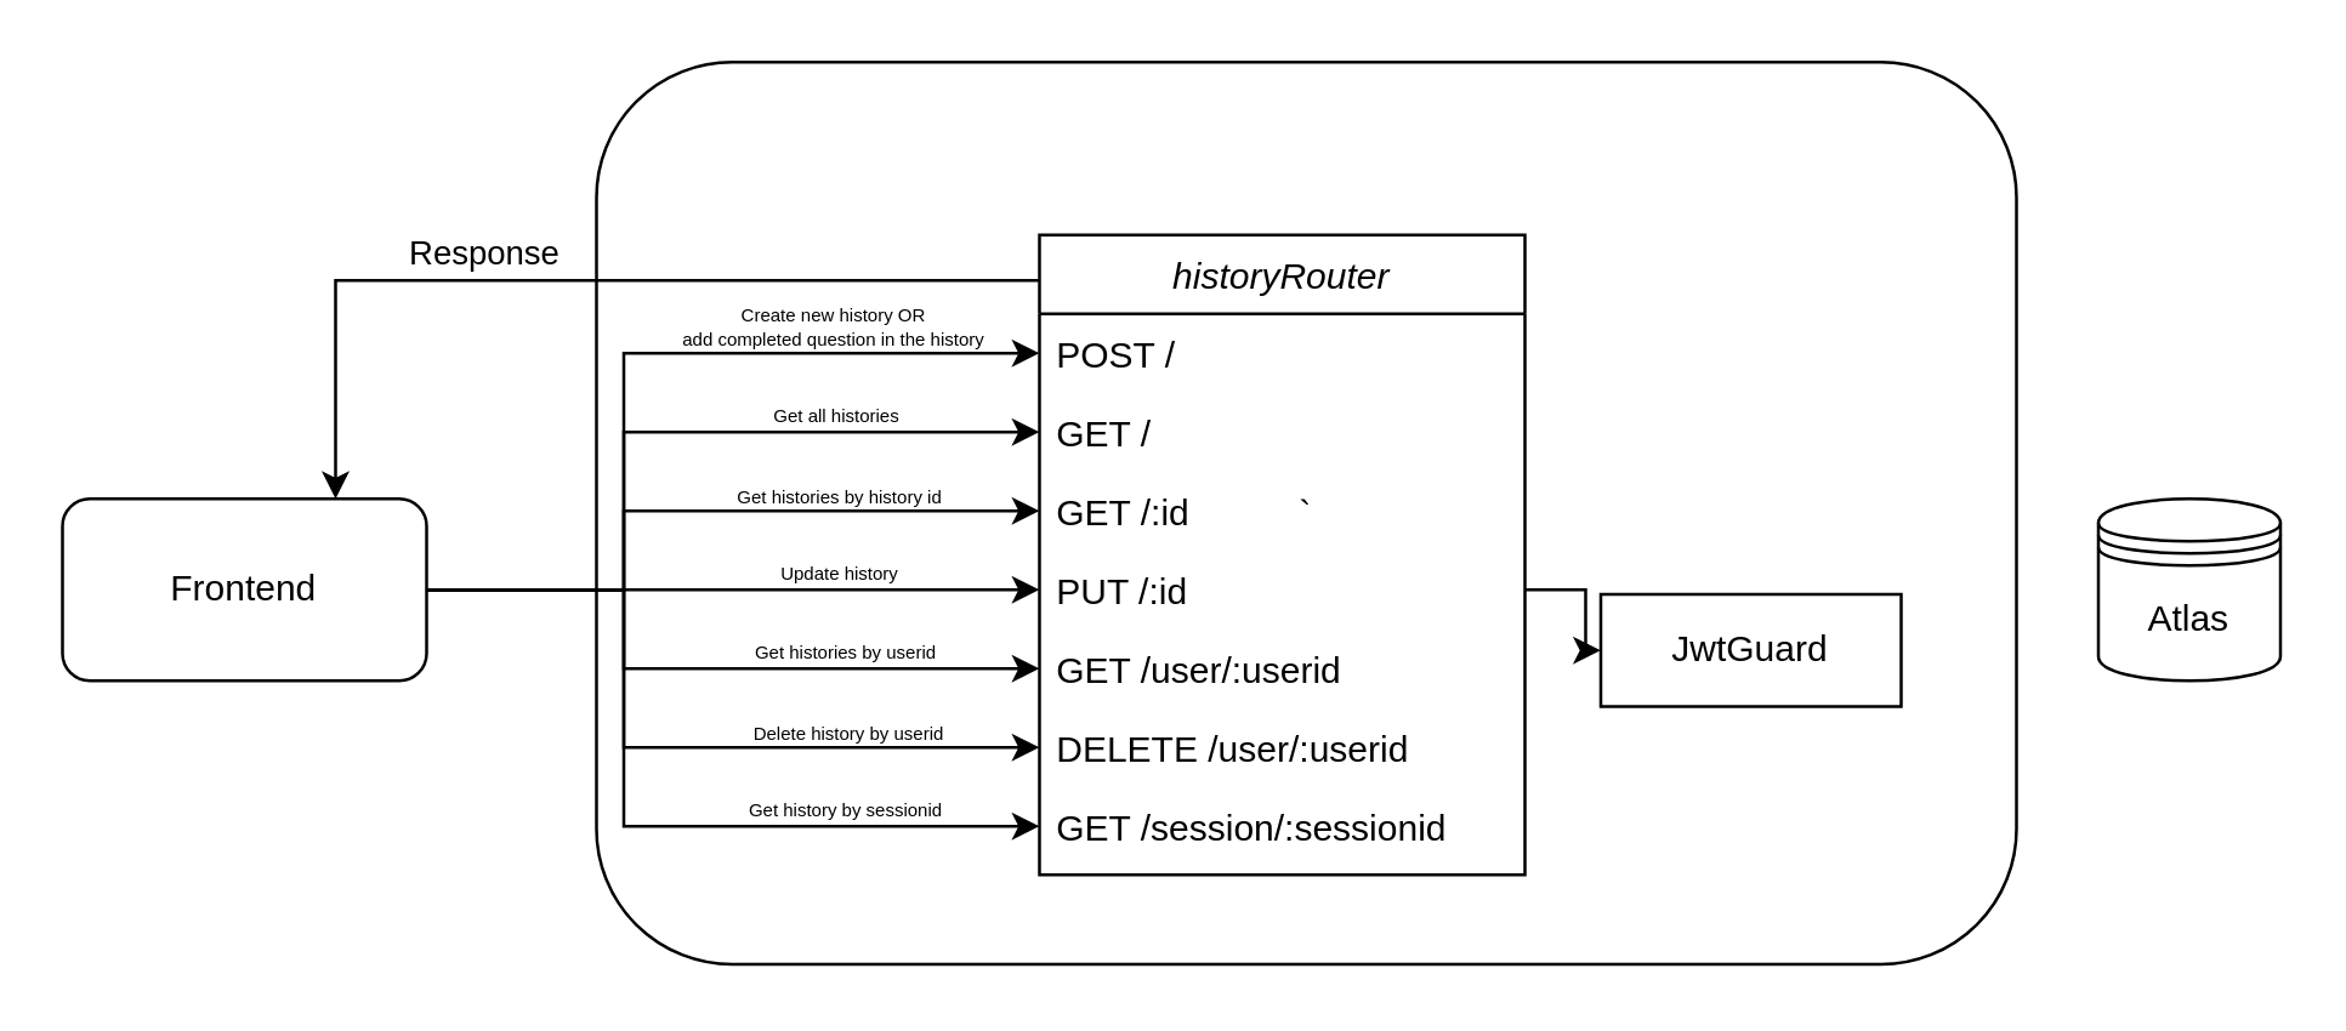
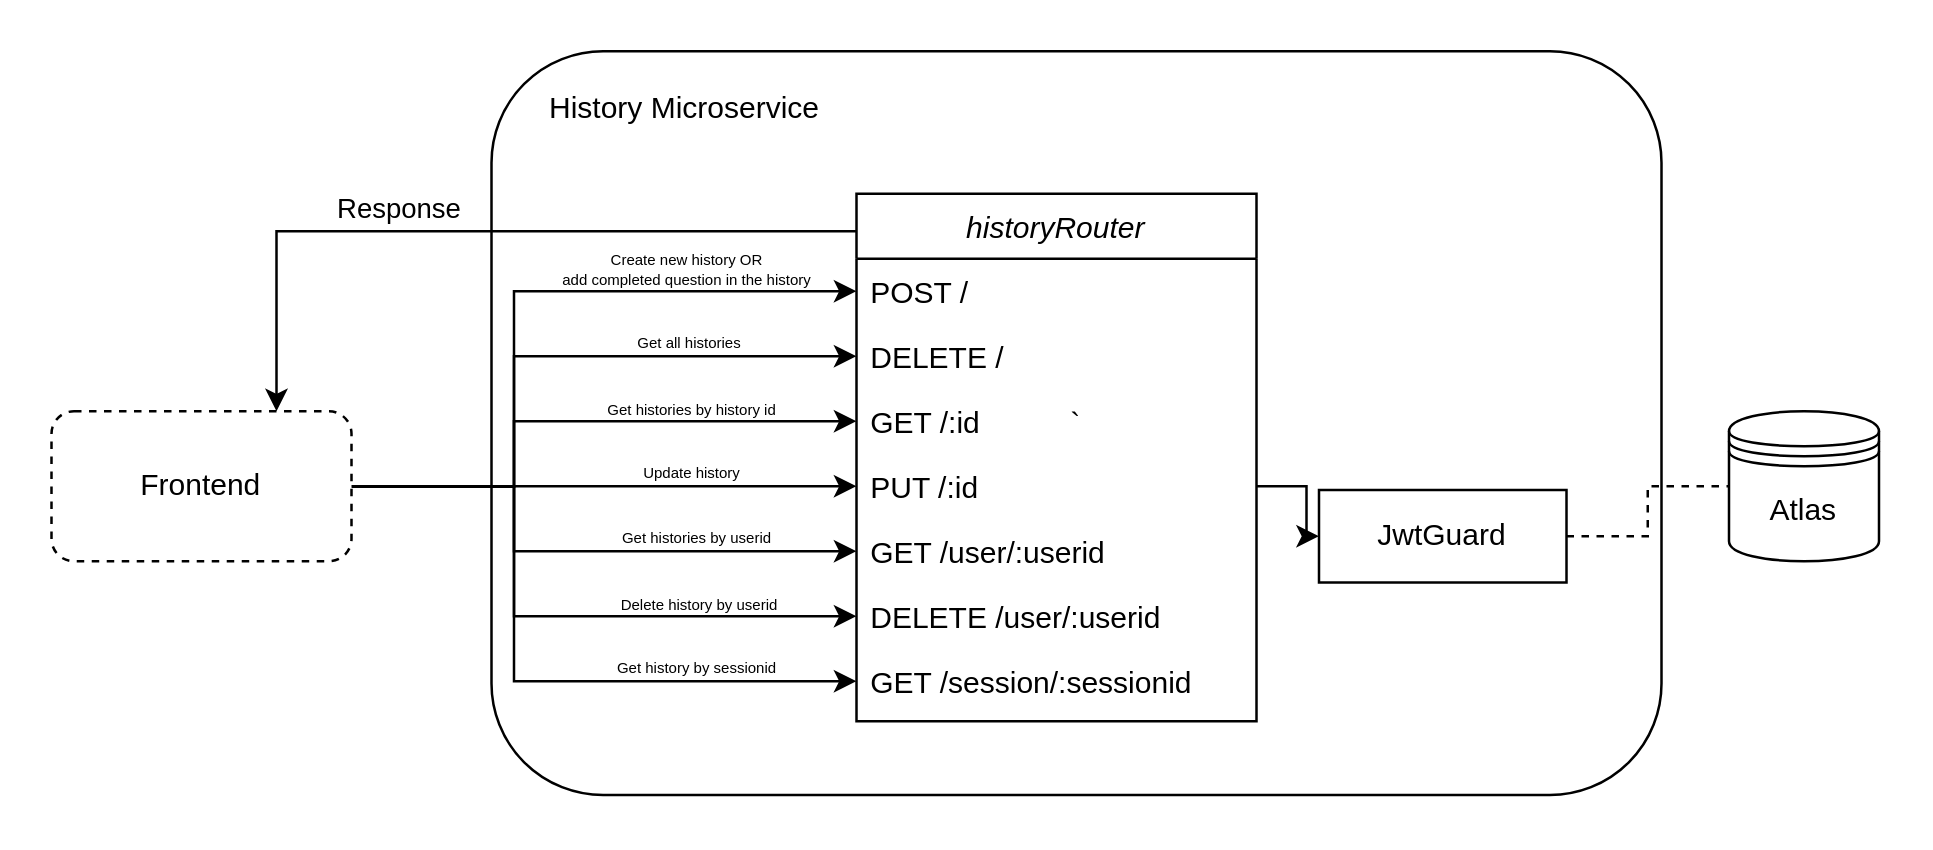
+ <mxCell id="32" value="History Microservice" style="text;html=1;align=center;verticalAlign=middle;resizable=0;points=[];autosize=1;strokeColor=none;fillColor=none;" vertex="1" parent="1"><mxGeometry x="210" y="29" width="126" height="27" as="geometry" /></mxCell>
- <mxCell id="7" value="GET /" style="text;align=left;verticalAlign=top;spacingLeft=4;spacingRight=4;overflow=hidden;rotatable=0;points=[[0,0.5],[1,0.5]];portConstraint=eastwest;" vertex="1" parent="5"><mxGeometry y="52" width="160" height="26" as="geometry" /></mxCell>
+ <mxCell id="7" value="DELETE /" style="text;align=left;verticalAlign=top;spacingLeft=4;spacingRight=4;overflow=hidden;rotatable=0;points=[[0,0.5],[1,0.5]];portConstraint=eastwest;" vertex="1" parent="5"><mxGeometry y="52" width="160" height="26" as="geometry" /></mxCell>
- <mxCell id="27" value="Frontend" style="rounded=1;whiteSpace=wrap;html=1;" vertex="1" parent="1"><mxGeometry x="20" y="164" width="120" height="60" as="geometry" /></mxCell>
+ <mxCell id="27" value="Frontend" style="rounded=1;whiteSpace=wrap;html=1;dashed=1;" vertex="1" parent="1"><mxGeometry x="20" y="164" width="120" height="60" as="geometry" /></mxCell>
+ <mxCell id="28" style="edgeStyle=orthogonalEdgeStyle;rounded=0;orthogonalLoop=1;jettySize=auto;html=1;dashed=1;endArrow=none;endFill=0;" edge="1" parent="1" source="29" target="30"><mxGeometry relative="1" as="geometry" /></mxCell>
